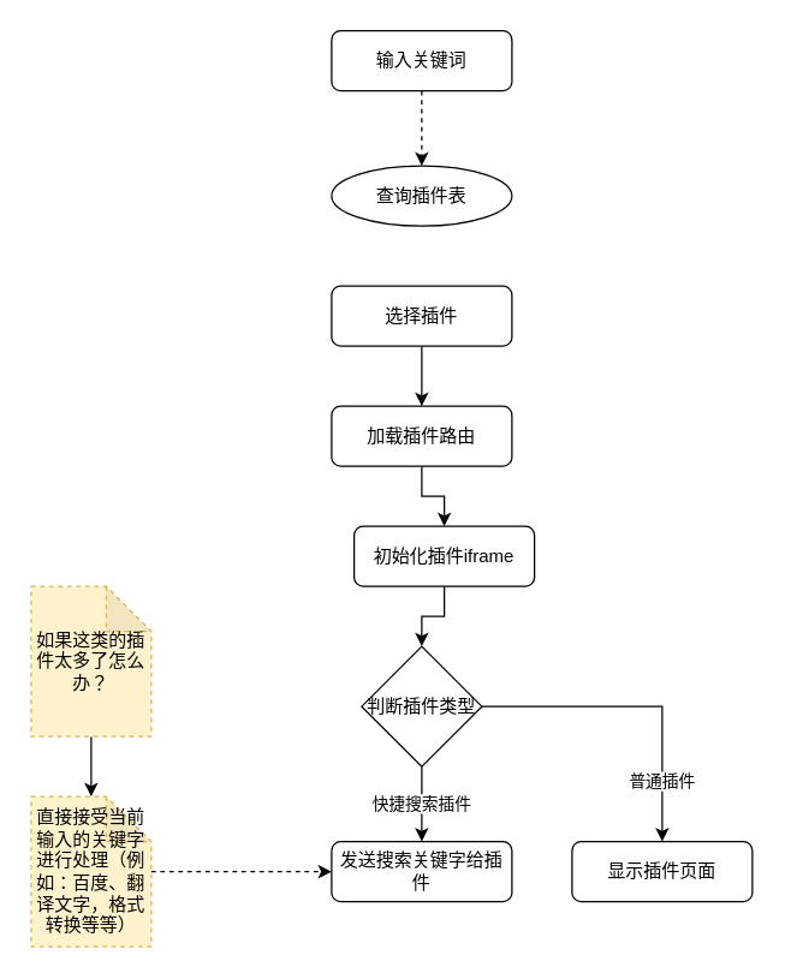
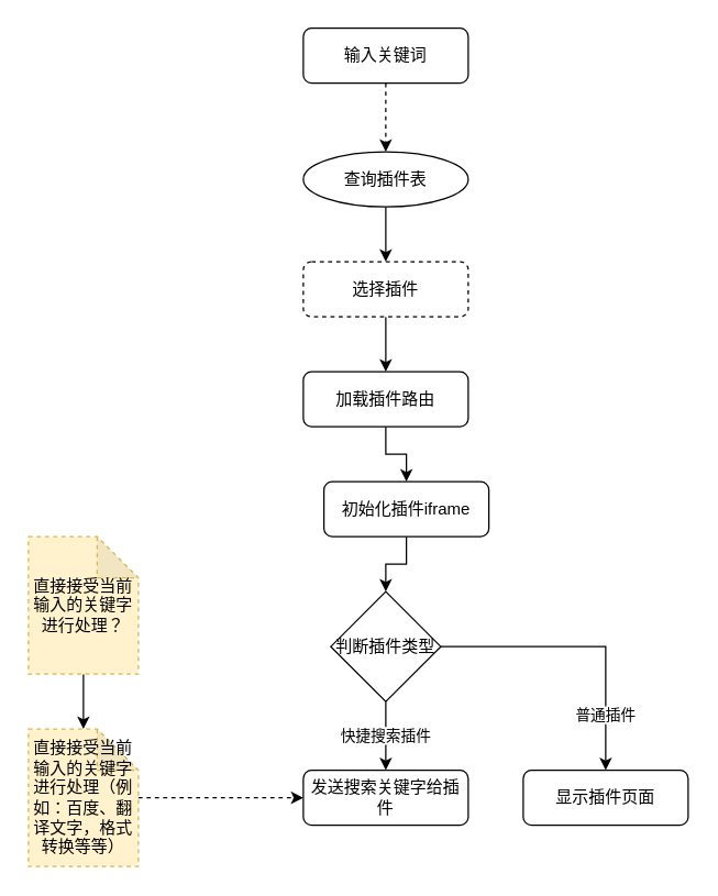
+ <mxCell id="4" value="" style="edgeStyle=orthogonalEdgeStyle;rounded=0;orthogonalLoop=1;jettySize=auto;html=1;" edge="1" parent="1" source="5" target="13"><mxGeometry relative="1" as="geometry" /></mxCell>
- <mxCell id="13" value="选择插件" style="rounded=1;whiteSpace=wrap;html=1;" vertex="1" parent="1"><mxGeometry x="220" y="190" width="120" height="40" as="geometry" /></mxCell>
+ <mxCell id="13" value="选择插件" style="rounded=1;whiteSpace=wrap;html=1;dashed=1;" vertex="1" parent="1"><mxGeometry x="220" y="190" width="120" height="40" as="geometry" /></mxCell>
- <mxCell id="21" value="如果这类的插件太多了怎么办？" style="shape=note;whiteSpace=wrap;html=1;backgroundOutline=1;darkOpacity=0.05;fillColor=#fff2cc;strokeColor=#d6b656;dashed=1;" vertex="1" parent="1"><mxGeometry x="20" y="390" width="80" height="100" as="geometry" /></mxCell>
+ <mxCell id="21" value="直接接受当前输入的关键字进行处理？" style="shape=note;whiteSpace=wrap;html=1;backgroundOutline=1;darkOpacity=0.05;fillColor=#fff2cc;strokeColor=#d6b656;dashed=1;" vertex="1" parent="1"><mxGeometry x="20" y="390" width="80" height="100" as="geometry" /></mxCell>
